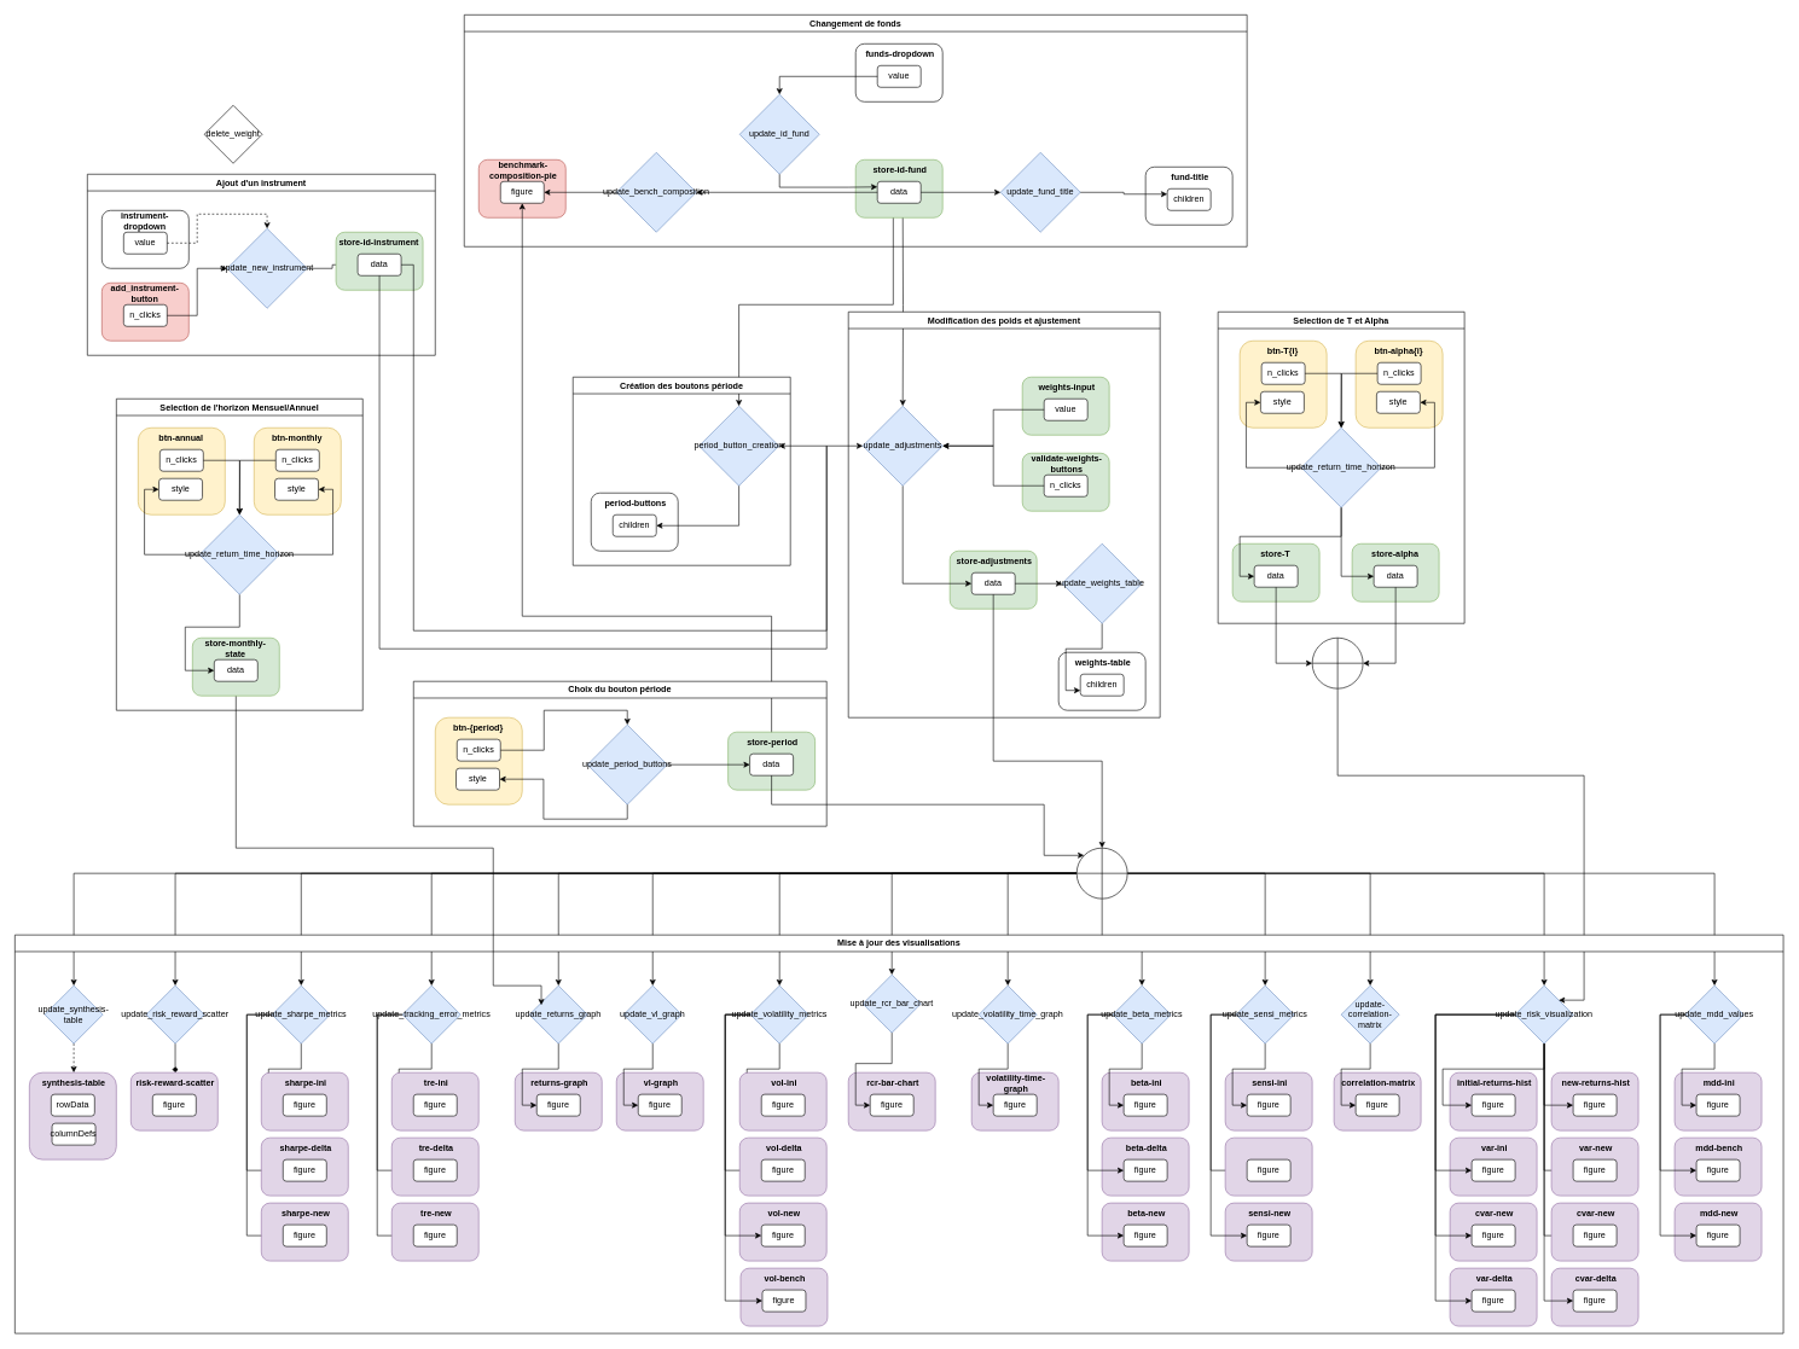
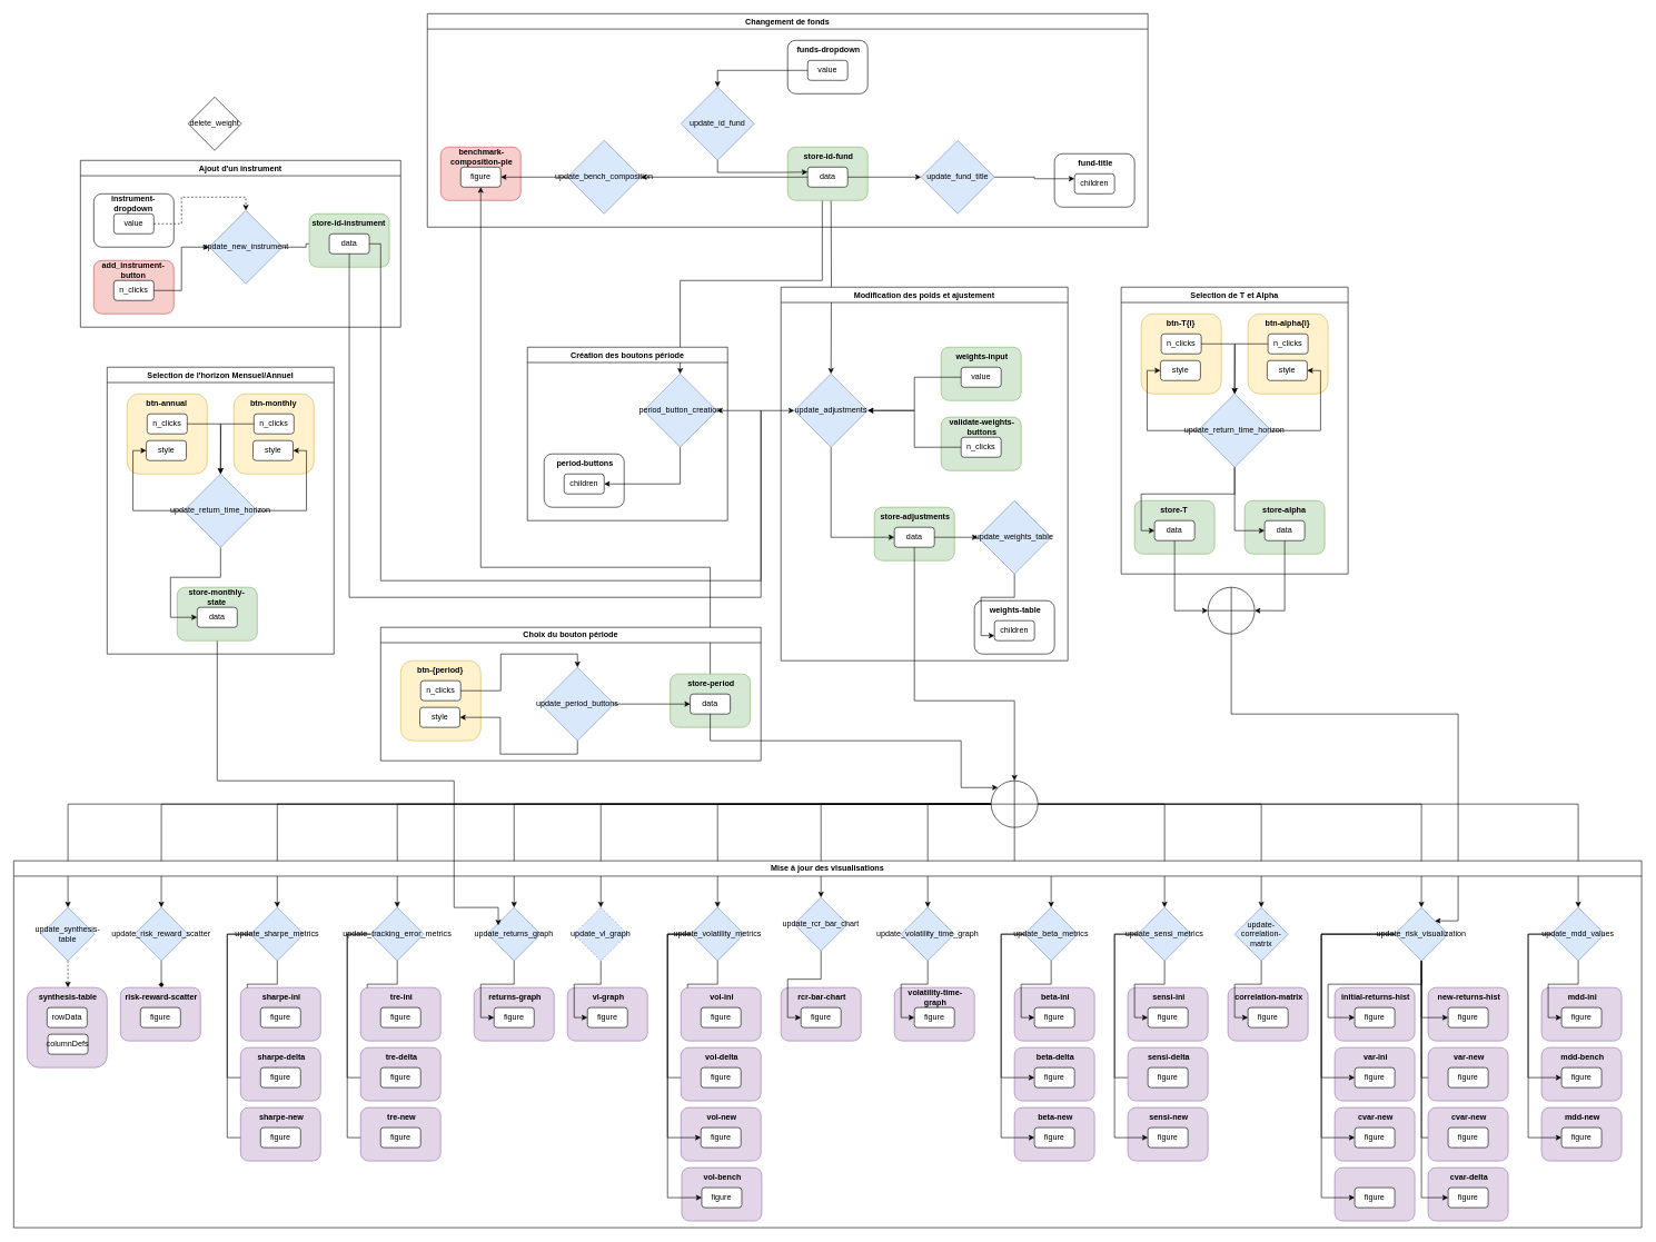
- <mxCell id="89" value="update_vl_graph" style="rhombus;whiteSpace=wrap;html=1;fillColor=#dae8fc;strokeColor=#6c8ebf;" vertex="1" parent="1"><mxGeometry x="860" y="1360" width="80" height="80" as="geometry" /></mxCell>
+ <mxCell id="89" value="update_vl_graph" style="rhombus;whiteSpace=wrap;html=1;fillColor=#dae8fc;strokeColor=#6c8ebf;dashed=1;" vertex="1" parent="1"><mxGeometry x="860" y="1360" width="80" height="80" as="geometry" /></mxCell>
+ <mxCell id="319" value="&lt;b&gt;sensi-delta&lt;/b&gt;" style="text;html=1;align=center;verticalAlign=middle;whiteSpace=wrap;rounded=0;" vertex="1" parent="1"><mxGeometry x="1695" y="1570" width="112.5" height="30" as="geometry" /></mxCell>
- <mxCell id="173" value="&lt;b&gt;var-delta&lt;/b&gt;" style="text;html=1;align=center;verticalAlign=middle;whiteSpace=wrap;rounded=0;" vertex="1" parent="171"><mxGeometry x="5" width="112.5" height="30" as="geometry" /></mxCell>
